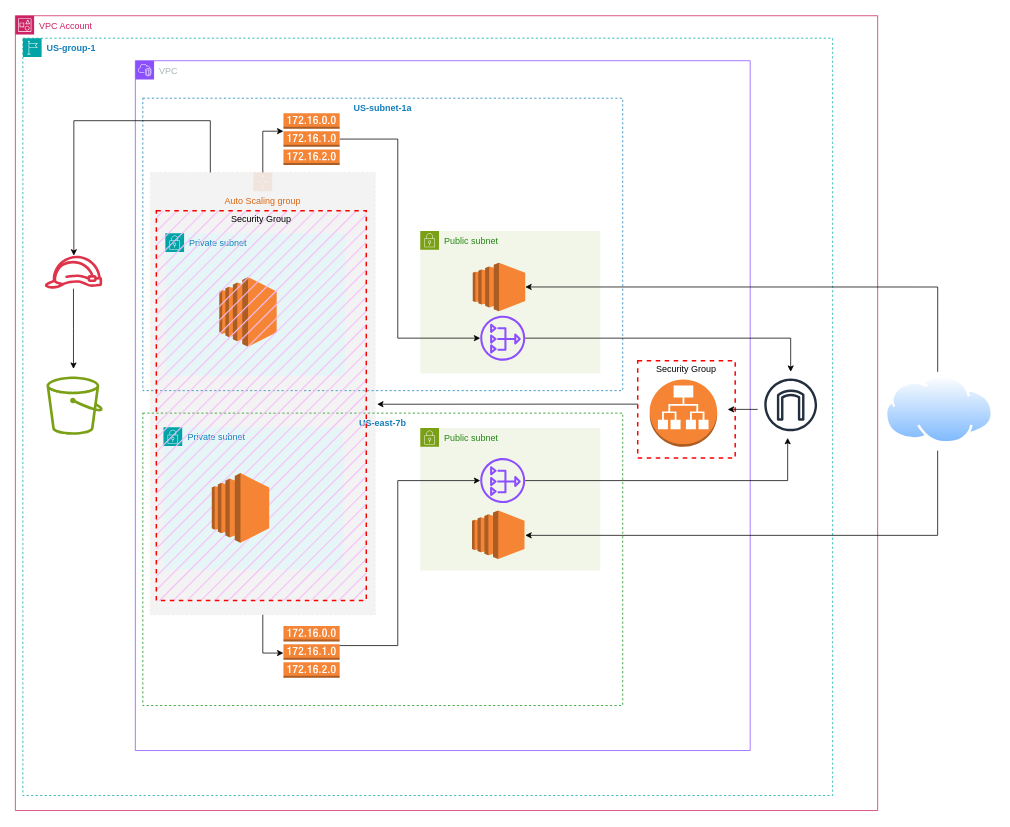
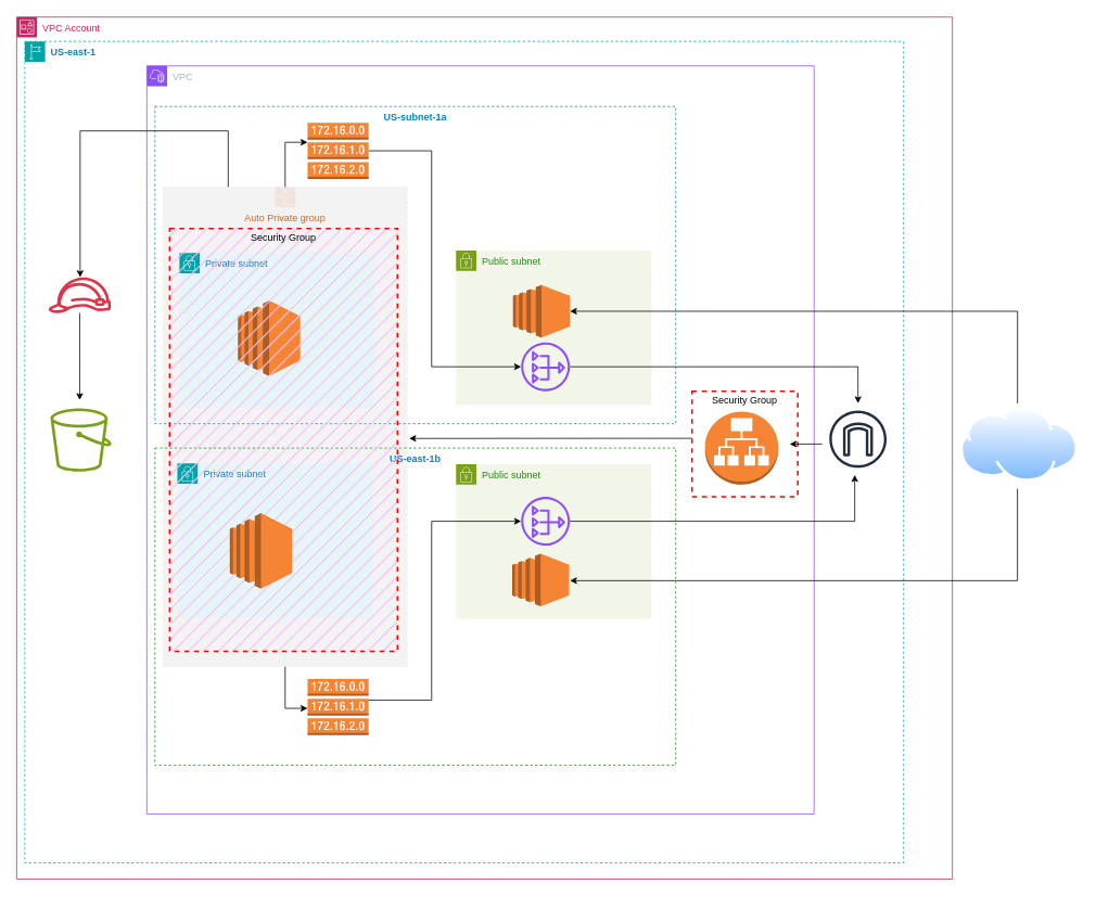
- <mxCell id="3" value="&lt;b&gt;US-group-1&lt;/b&gt;" style="points=[[0,0],[0.25,0],[0.5,0],[0.75,0],[1,0],[1,0.25],[1,0.5],[1,0.75],[1,1],[0.75,1],[0.5,1],[0.25,1],[0,1],[0,0.75],[0,0.5],[0,0.25]];outlineConnect=0;gradientColor=none;html=1;whiteSpace=wrap;fontSize=12;fontStyle=0;container=1;pointerEvents=0;collapsible=0;recursiveResize=0;shape=mxgraph.aws4.group;grIcon=mxgraph.aws4.group_region;strokeColor=#00A4A6;fillColor=none;verticalAlign=top;align=left;spacingLeft=30;fontColor=#147EBA;dashed=1;movable=1;resizable=1;rotatable=1;deletable=1;editable=1;locked=0;connectable=1;" parent="2" vertex="1"><mxGeometry x="10" y="30" width="1080" height="1010" as="geometry" /></mxCell>
+ <mxCell id="3" value="&lt;b&gt;US-east-1&lt;/b&gt;" style="points=[[0,0],[0.25,0],[0.5,0],[0.75,0],[1,0],[1,0.25],[1,0.5],[1,0.75],[1,1],[0.75,1],[0.5,1],[0.25,1],[0,1],[0,0.75],[0,0.5],[0,0.25]];outlineConnect=0;gradientColor=none;html=1;whiteSpace=wrap;fontSize=12;fontStyle=0;container=1;pointerEvents=0;collapsible=0;recursiveResize=0;shape=mxgraph.aws4.group;grIcon=mxgraph.aws4.group_region;strokeColor=#00A4A6;fillColor=none;verticalAlign=top;align=left;spacingLeft=30;fontColor=#147EBA;dashed=1;movable=1;resizable=1;rotatable=1;deletable=1;editable=1;locked=0;connectable=1;" parent="2" vertex="1"><mxGeometry x="10" y="30" width="1080" height="1010" as="geometry" /></mxCell>
- <mxCell id="7" value="Auto Scaling group" style="points=[[0,0],[0.25,0],[0.5,0],[0.75,0],[1,0],[1,0.25],[1,0.5],[1,0.75],[1,1],[0.75,1],[0.5,1],[0.25,1],[0,1],[0,0.75],[0,0.5],[0,0.25]];outlineConnect=0;gradientColor=none;html=1;whiteSpace=wrap;fontSize=12;fontStyle=0;container=1;pointerEvents=0;collapsible=0;recursiveResize=0;shape=mxgraph.aws4.groupCenter;grIcon=mxgraph.aws4.group_auto_scaling_group;grStroke=1;strokeColor=#D86613;fillColor=#878787;verticalAlign=top;align=center;fontColor=#D86613;dashed=1;spacingTop=25;fillStyle=solid;opacity=10;movable=1;resizable=1;rotatable=1;deletable=1;editable=1;locked=0;connectable=1;" parent="4" vertex="1"><mxGeometry x="20" y="149" width="300" height="590" as="geometry" /></mxCell>
+ <mxCell id="7" value="Auto Private group" style="points=[[0,0],[0.25,0],[0.5,0],[0.75,0],[1,0],[1,0.25],[1,0.5],[1,0.75],[1,1],[0.75,1],[0.5,1],[0.25,1],[0,1],[0,0.75],[0,0.5],[0,0.25]];outlineConnect=0;gradientColor=none;html=1;whiteSpace=wrap;fontSize=12;fontStyle=0;container=1;pointerEvents=0;collapsible=0;recursiveResize=0;shape=mxgraph.aws4.groupCenter;grIcon=mxgraph.aws4.group_auto_scaling_group;grStroke=1;strokeColor=#D86613;fillColor=#878787;verticalAlign=top;align=center;fontColor=#D86613;dashed=1;spacingTop=25;fillStyle=solid;opacity=10;movable=1;resizable=1;rotatable=1;deletable=1;editable=1;locked=0;connectable=1;" parent="4" vertex="1"><mxGeometry x="20" y="149" width="300" height="590" as="geometry" /></mxCell>
- <mxCell id="5" value="&lt;b&gt;US-east-7b&lt;/b&gt;" style="fillColor=none;strokeColor=#0b8e0b;dashed=1;verticalAlign=top;fontStyle=0;fontColor=#147EBA;whiteSpace=wrap;html=1;" parent="4" vertex="1"><mxGeometry x="10" y="470" width="640" height="390" as="geometry" /></mxCell>
+ <mxCell id="5" value="&lt;b&gt;US-east-1b&lt;/b&gt;" style="fillColor=none;strokeColor=#0b8e0b;dashed=1;verticalAlign=top;fontStyle=0;fontColor=#147EBA;whiteSpace=wrap;html=1;" parent="4" vertex="1"><mxGeometry x="10" y="470" width="640" height="390" as="geometry" /></mxCell>
